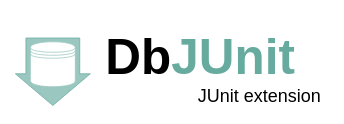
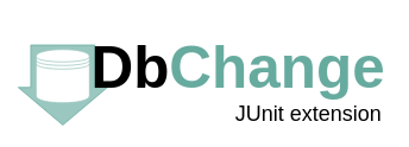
- <mxCell id="4" value="&lt;font size=&quot;1&quot; style=&quot;&quot;&gt;&lt;b style=&quot;font-size: 66px;&quot;&gt;Db&lt;font color=&quot;#67ab9f&quot;&gt;JUnit&lt;/font&gt;&lt;/b&gt;&lt;/font&gt;" style="text;html=1;strokeColor=none;fillColor=none;align=center;verticalAlign=middle;whiteSpace=wrap;rounded=0;labelPosition=center;verticalLabelPosition=middle;" vertex="1" parent="1"><mxGeometry x="97" y="20" width="340" height="110" as="geometry" /></mxCell>
+ <mxCell id="4" value="&lt;font size=&quot;1&quot; style=&quot;&quot;&gt;&lt;b style=&quot;font-size: 66px;&quot;&gt;Db&lt;font color=&quot;#67ab9f&quot;&gt;Change&lt;/font&gt;&lt;/b&gt;&lt;/font&gt;" style="text;html=1;strokeColor=none;fillColor=none;align=center;verticalAlign=middle;whiteSpace=wrap;rounded=0;labelPosition=center;verticalLabelPosition=middle;" vertex="1" parent="1"><mxGeometry x="97" y="20" width="340" height="110" as="geometry" /></mxCell>
